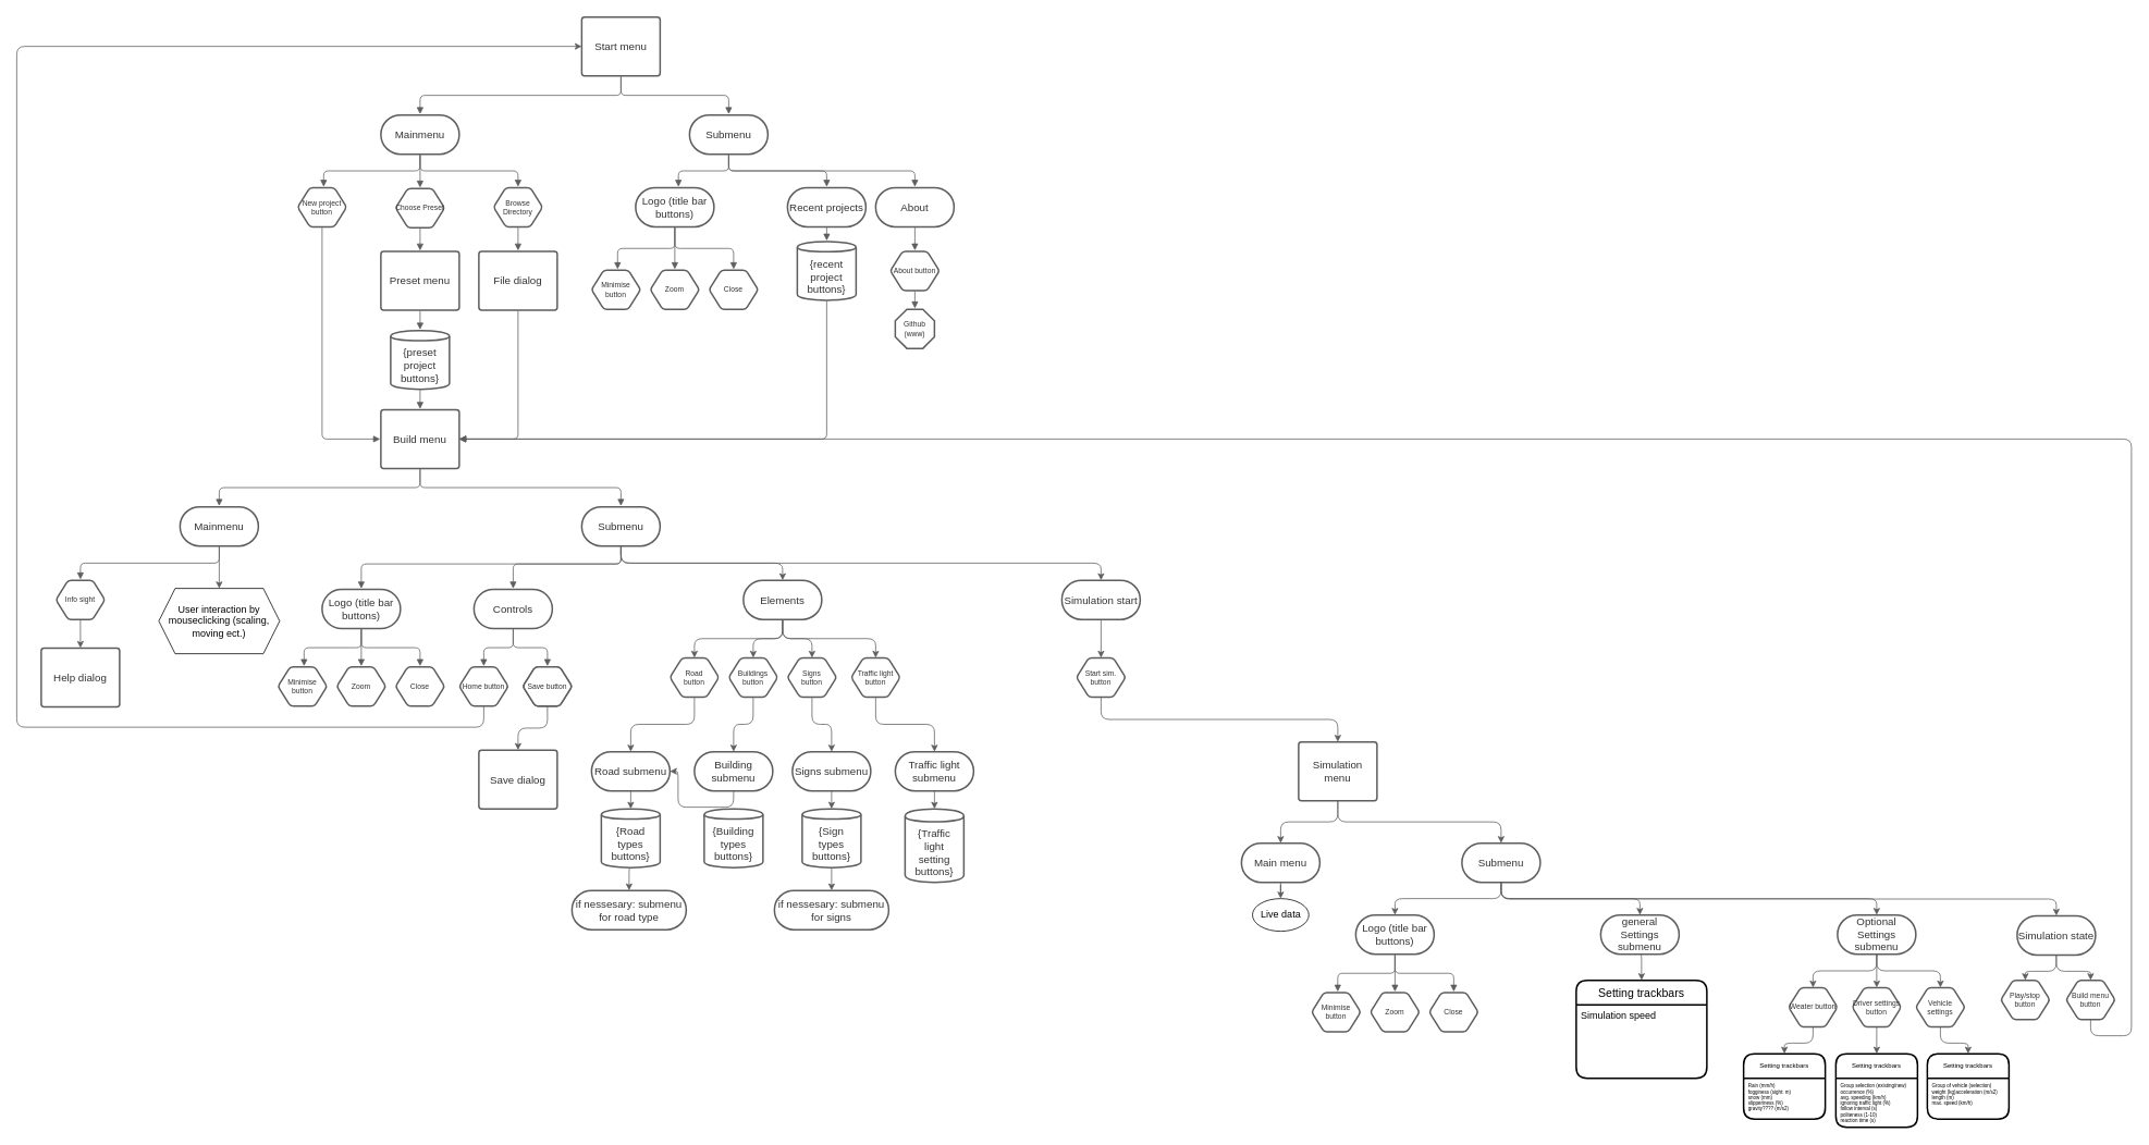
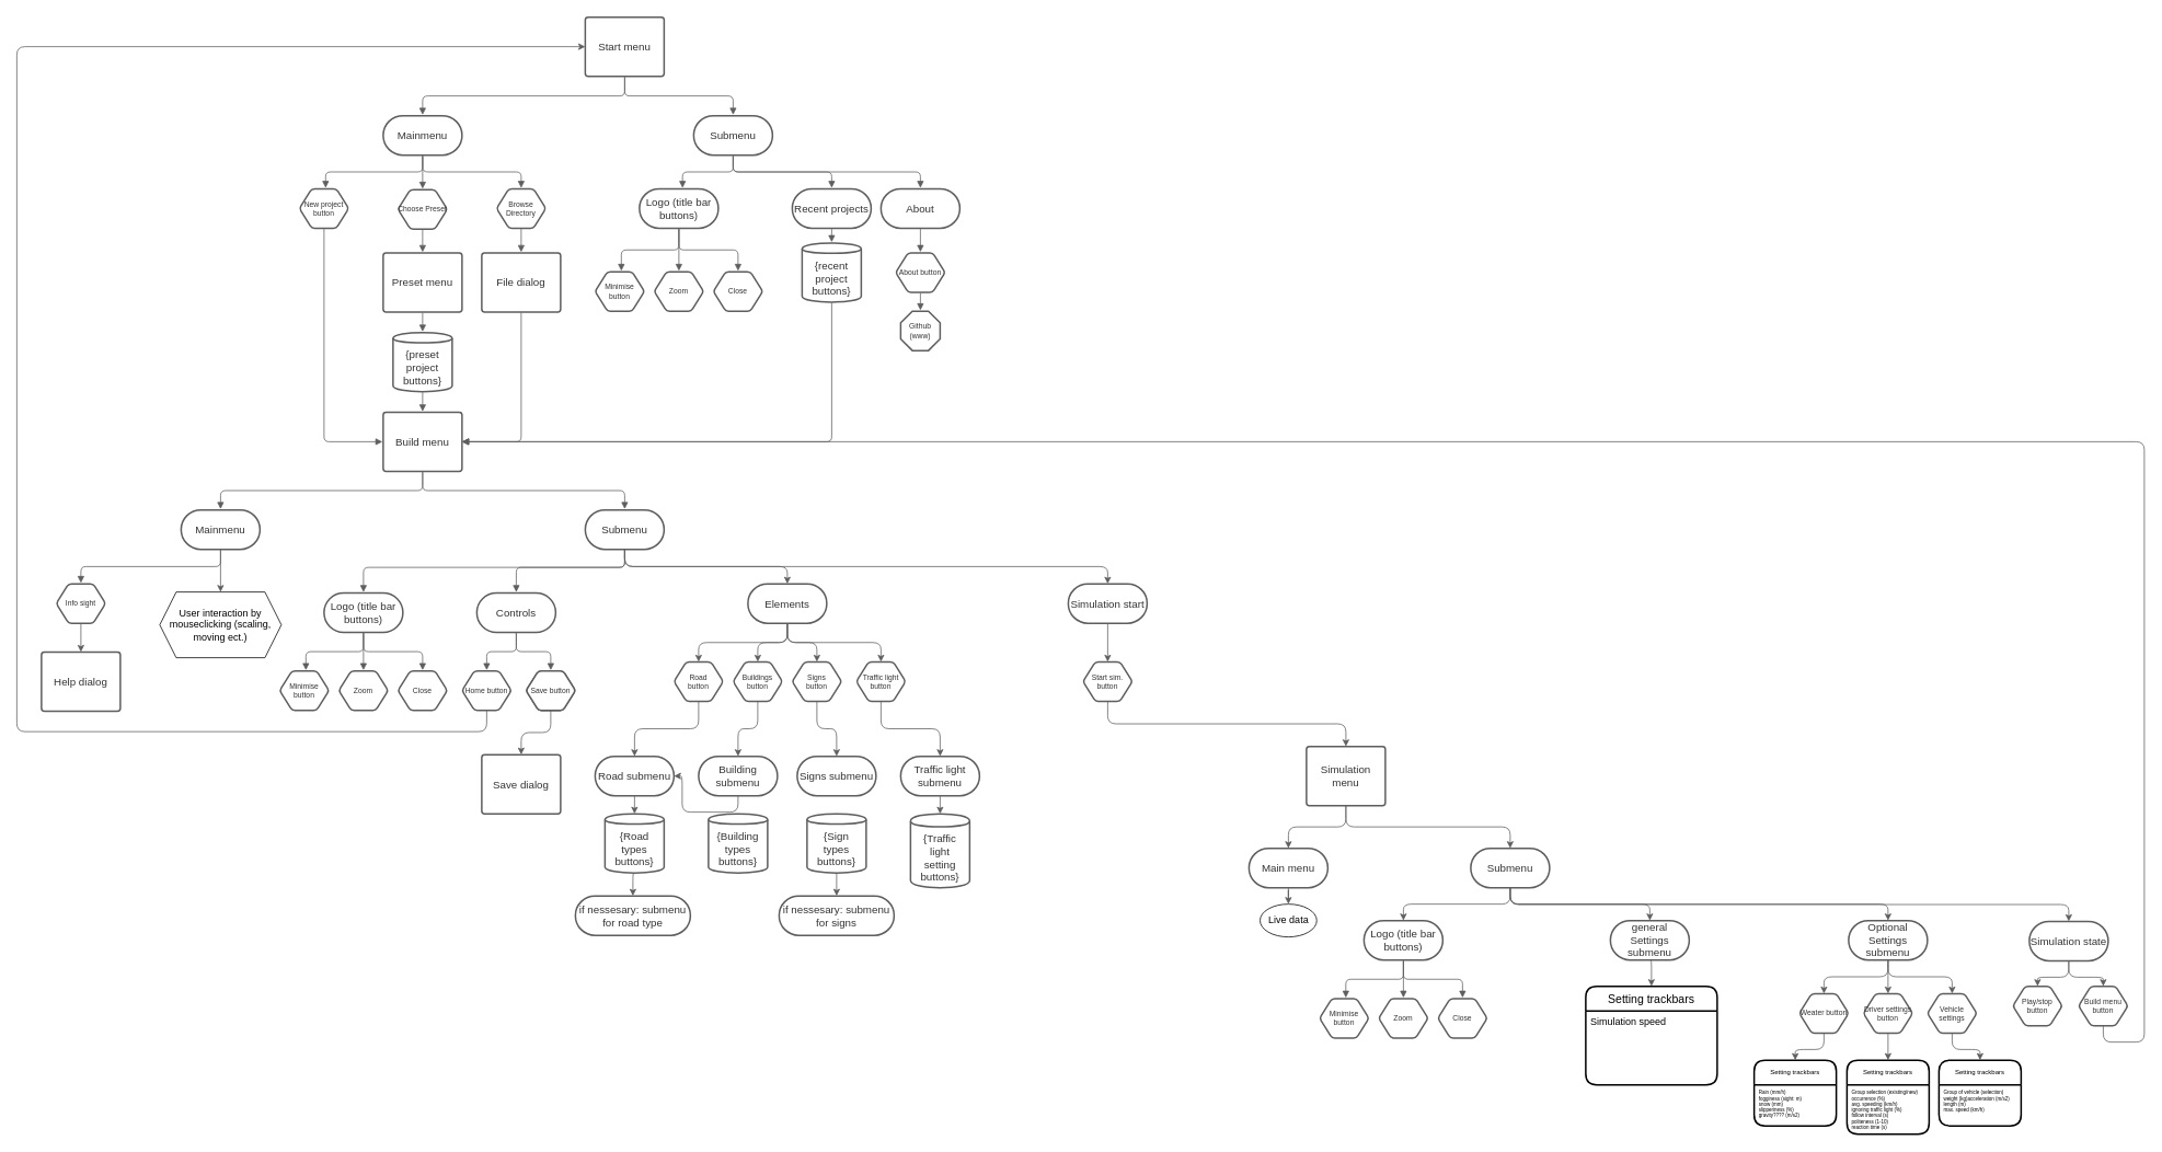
- <mxCell id="84" style="edgeStyle=orthogonalEdgeStyle;rounded=1;orthogonalLoop=1;jettySize=auto;html=1;exitX=0.5;exitY=1;exitDx=0;exitDy=0;entryX=0.5;entryY=0;entryDx=0;entryDy=0;strokeColor=#5E5E5E;" edge="1" parent="1" source="85" target="94"><mxGeometry relative="1" as="geometry" /></mxCell>
